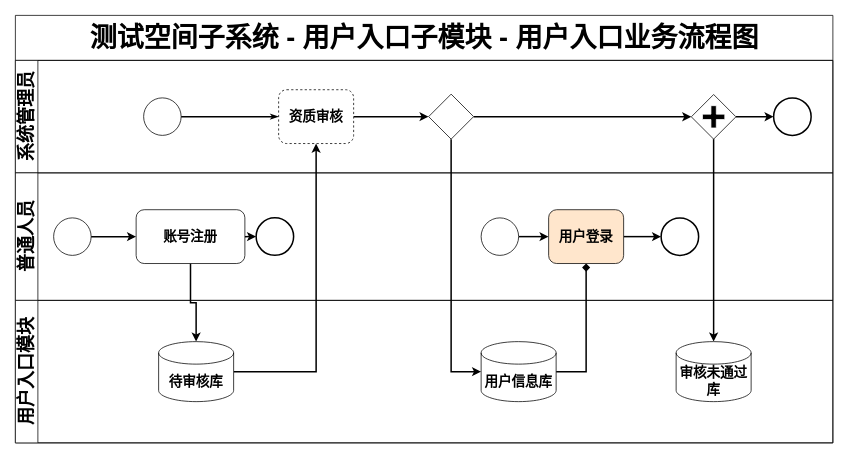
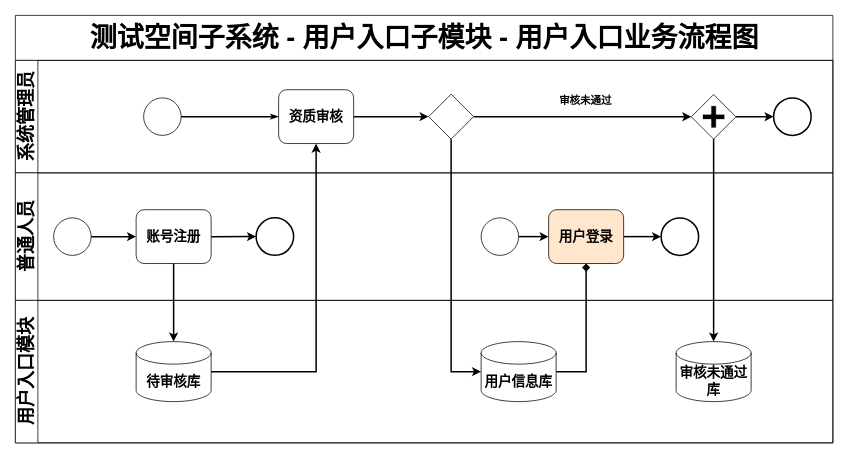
+ <mxCell id="15" value="审核未通过" style="text;html=1;strokeColor=none;fillColor=none;align=center;verticalAlign=middle;whiteSpace=wrap;rounded=0;fontSize=14;fontStyle=1" parent="7" vertex="1"><mxGeometry x="721" y="39.13" width="79.01" height="30" as="geometry" /></mxCell>
- <mxCell id="11" value="&lt;span style=&quot;font-size: 18px&quot;&gt;&lt;b&gt;资质审核&lt;br&gt;&lt;/b&gt;&lt;/span&gt;" style="rounded=1;whiteSpace=wrap;html=1;shadow=0;labelBackgroundColor=none;strokeWidth=1;fontFamily=Verdana;fontSize=8;align=center;dashed=1;" parent="7" vertex="1"><mxGeometry x="351" y="39.13" width="100" height="71.75" as="geometry" /></mxCell>
+ <mxCell id="11" value="&lt;span style=&quot;font-size: 18px&quot;&gt;&lt;b&gt;资质审核&lt;br&gt;&lt;/b&gt;&lt;/span&gt;" style="rounded=1;whiteSpace=wrap;html=1;shadow=0;labelBackgroundColor=none;strokeWidth=1;fontFamily=Verdana;fontSize=8;align=center;" parent="7" vertex="1"><mxGeometry x="351" y="39.13" width="100" height="71.75" as="geometry" /></mxCell>
- <mxCell id="22" value="&lt;span style=&quot;font-size: 18px&quot;&gt;&lt;b&gt;账号注册&lt;br&gt;&lt;/b&gt;&lt;/span&gt;" style="rounded=1;whiteSpace=wrap;html=1;shadow=0;labelBackgroundColor=none;strokeWidth=1;fontFamily=Verdana;fontSize=8;align=center;" parent="18" vertex="1"><mxGeometry x="161" y="49.12" width="145" height="71.75" as="geometry" /></mxCell>
+ <mxCell id="22" value="&lt;span style=&quot;font-size: 18px&quot;&gt;&lt;b&gt;账号注册&lt;br&gt;&lt;/b&gt;&lt;/span&gt;" style="rounded=1;whiteSpace=wrap;html=1;shadow=0;labelBackgroundColor=none;strokeWidth=1;fontFamily=Verdana;fontSize=8;align=center;" parent="18" vertex="1"><mxGeometry x="161" y="49.12" width="100" height="71.75" as="geometry" /></mxCell>
- <mxCell id="30" value="&lt;span style=&quot;font-size: 18px&quot;&gt;&lt;b&gt;待审核库&lt;/b&gt;&lt;/span&gt;" style="shape=cylinder3;whiteSpace=wrap;html=1;boundedLbl=1;backgroundOutline=1;size=15;" parent="29" vertex="1"><mxGeometry x="191" y="55" width="100" height="80" as="geometry" /></mxCell>
+ <mxCell id="30" value="&lt;span style=&quot;font-size: 18px&quot;&gt;&lt;b&gt;待审核库&lt;/b&gt;&lt;/span&gt;" style="shape=cylinder3;whiteSpace=wrap;html=1;boundedLbl=1;backgroundOutline=1;size=15;" parent="29" vertex="1"><mxGeometry x="161" y="55" width="100" height="80" as="geometry" /></mxCell>
